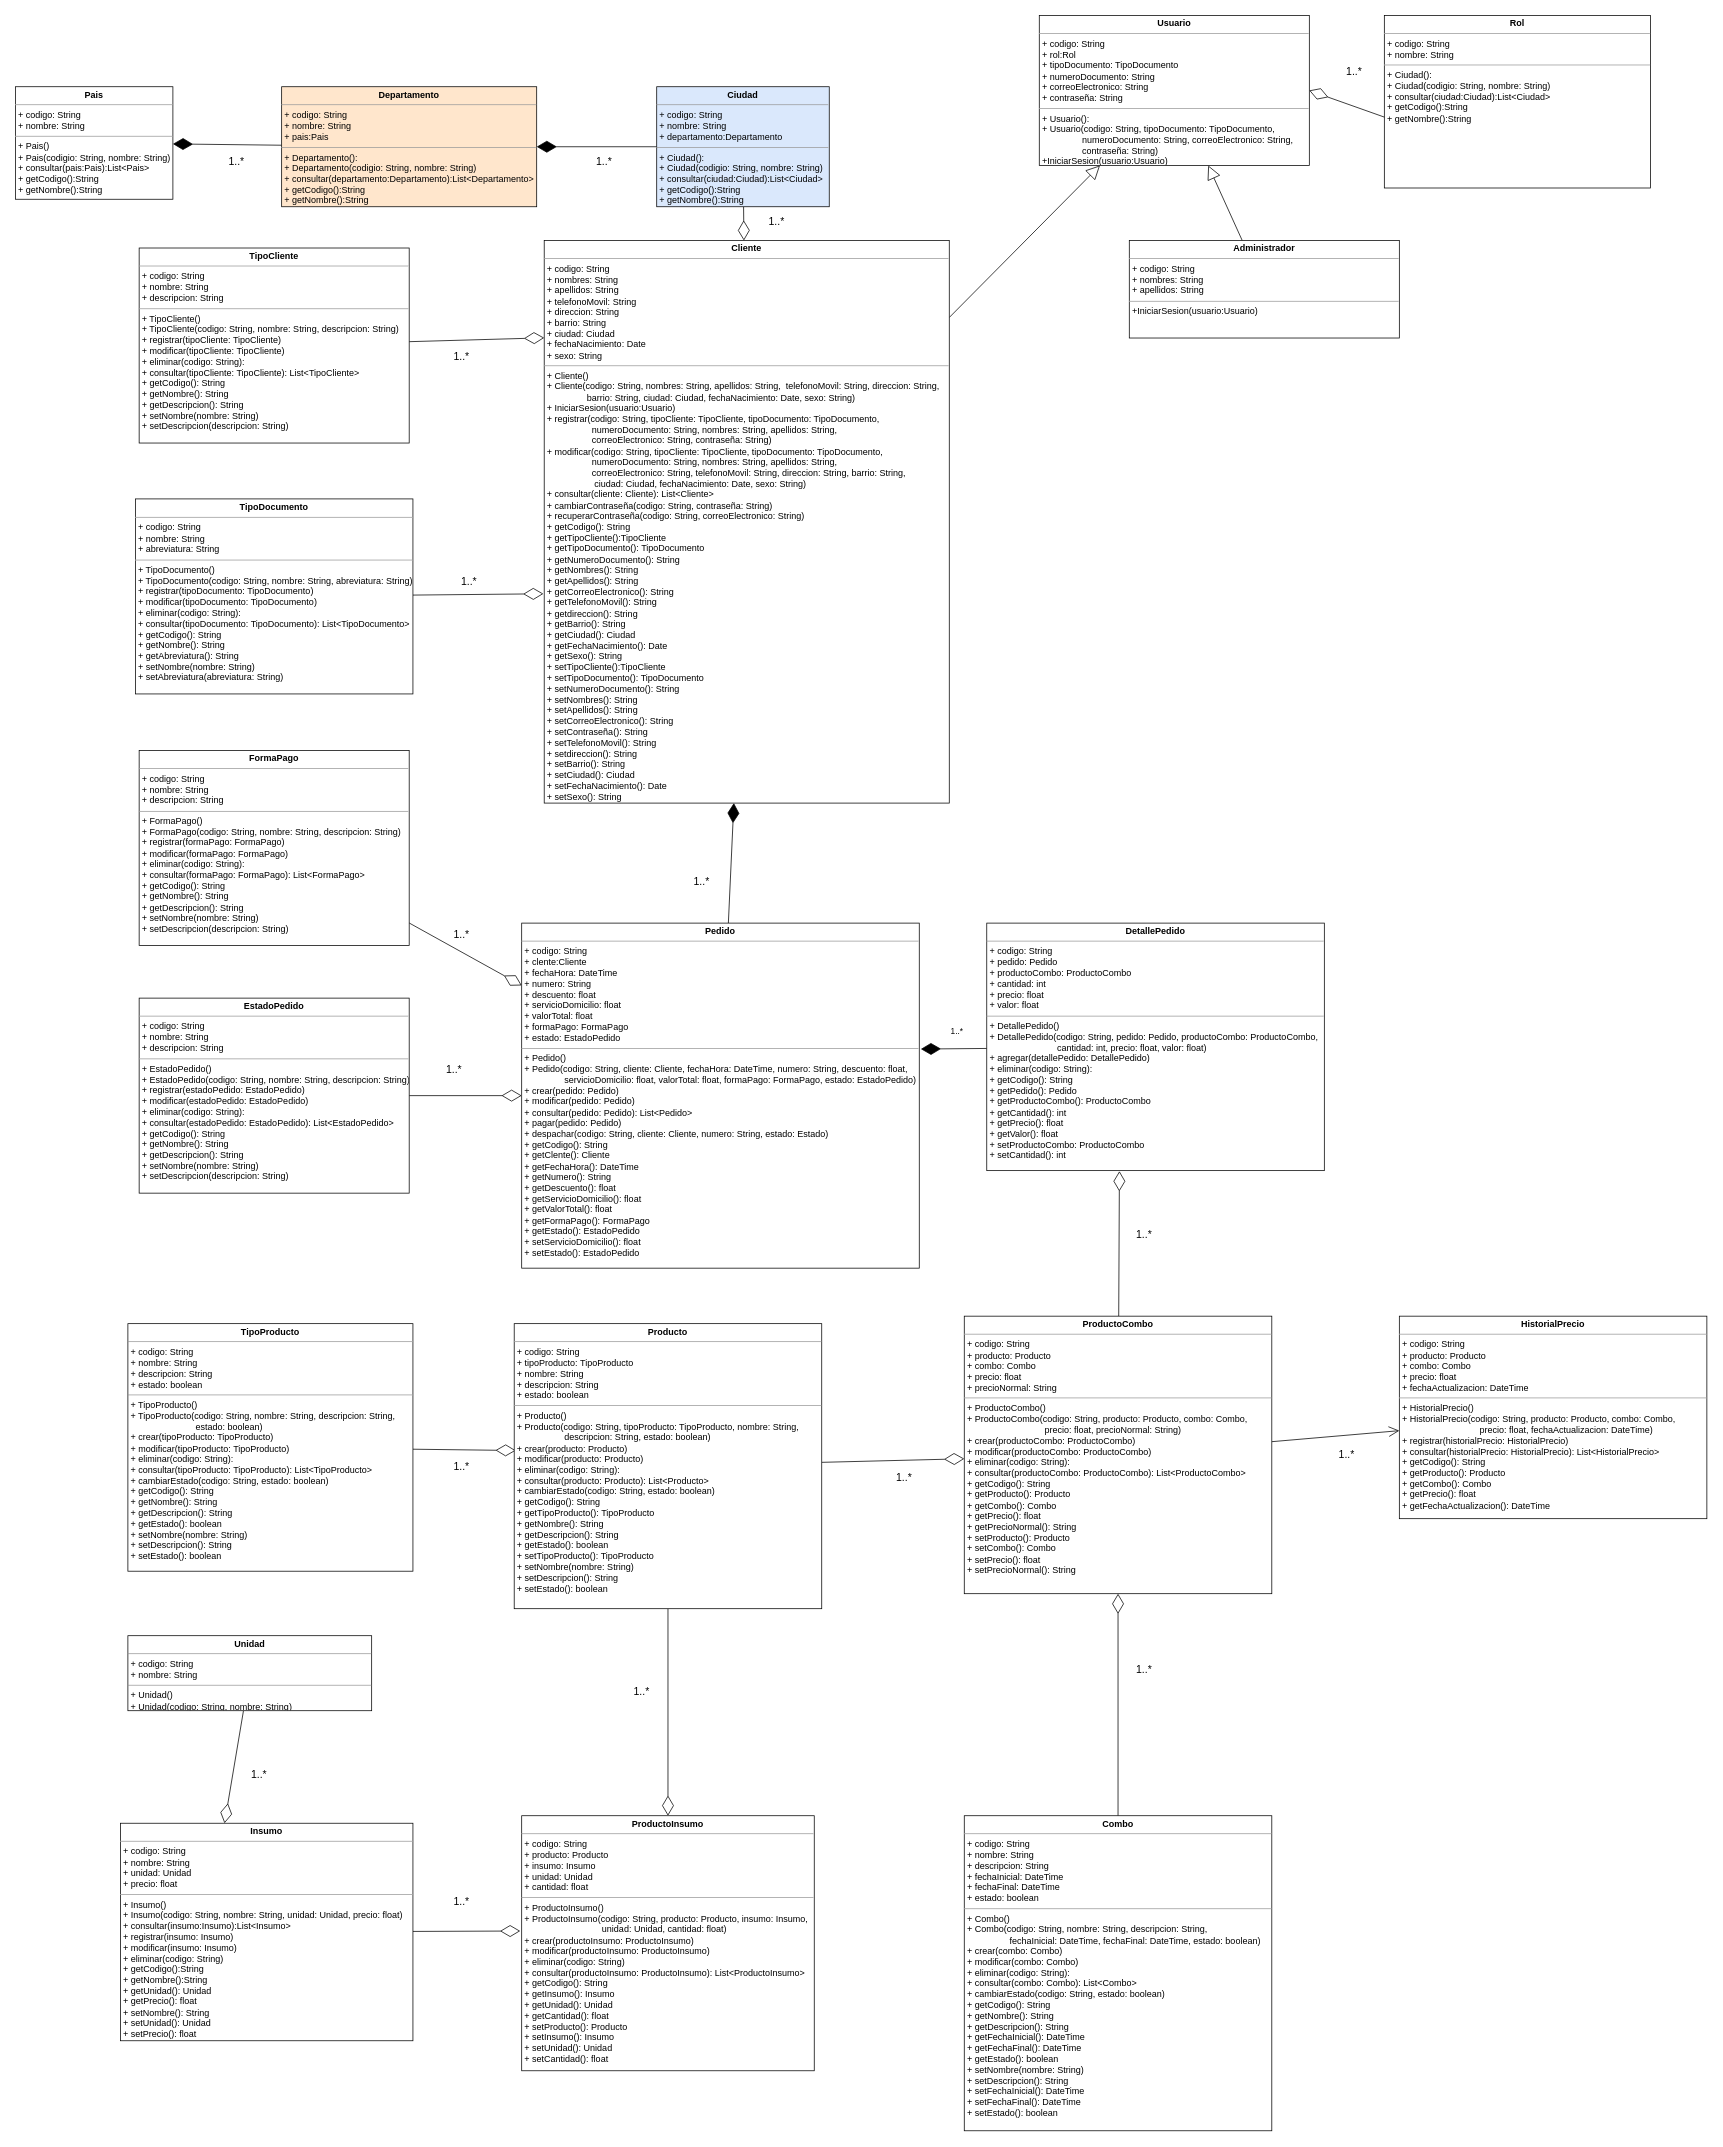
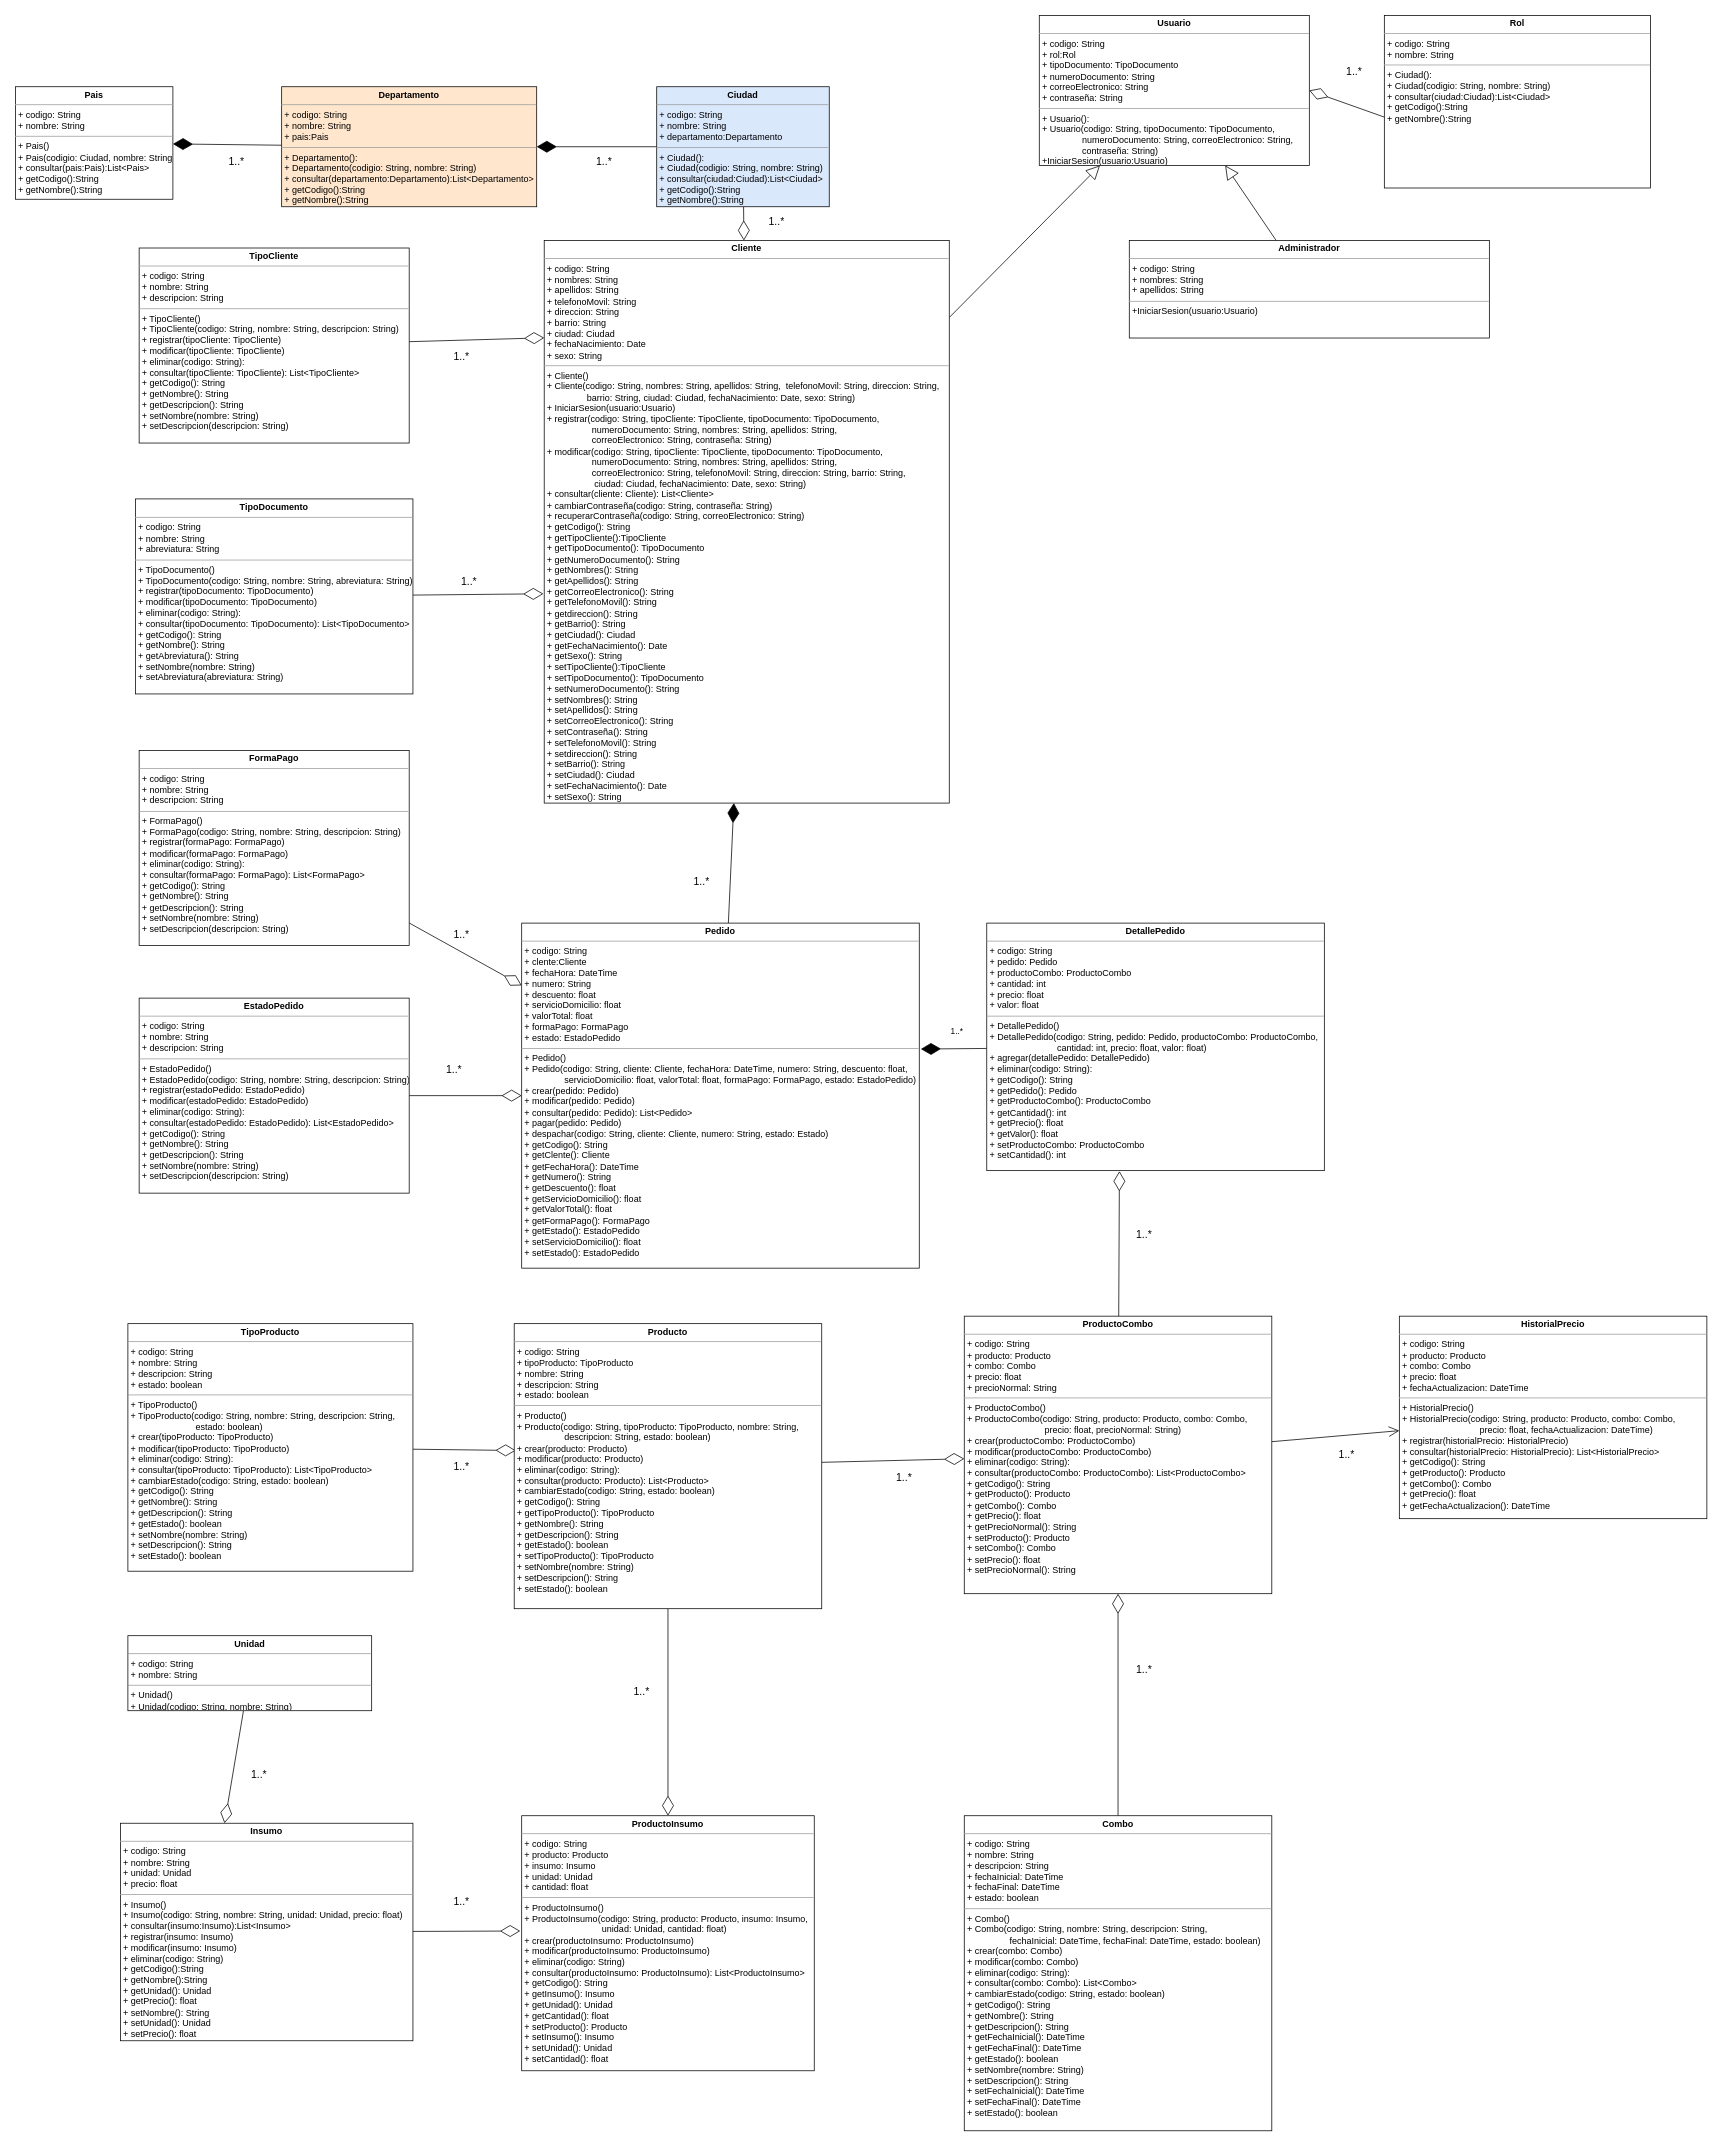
- <mxCell id="2" value="&lt;p style=&quot;margin:0px;margin-top:4px;text-align:center;&quot;&gt;&lt;b&gt;Pais&lt;/b&gt;&lt;/p&gt;&lt;hr size=&quot;1&quot;&gt;&lt;p style=&quot;margin:0px;margin-left:4px;&quot;&gt;+ codigo: String&lt;/p&gt;&lt;p style=&quot;margin:0px;margin-left:4px;&quot;&gt;+ nombre: String&amp;nbsp;&amp;nbsp;&lt;/p&gt;&lt;hr size=&quot;1&quot;&gt;&lt;p style=&quot;margin:0px;margin-left:4px;&quot;&gt;+ Pais()&lt;/p&gt;&lt;p style=&quot;margin:0px;margin-left:4px;&quot;&gt;+ Pais(codigio: String, nombre: String)&lt;/p&gt;&lt;p style=&quot;margin:0px;margin-left:4px;&quot;&gt;+ consultar(pais:Pais):List&amp;lt;Pais&amp;gt;&lt;/p&gt;&lt;p style=&quot;margin:0px;margin-left:4px;&quot;&gt;+ getCodigo():String&lt;/p&gt;&lt;p style=&quot;margin:0px;margin-left:4px;&quot;&gt;+ getNombre():String&lt;/p&gt;&lt;p style=&quot;margin:0px;margin-left:4px;&quot;&gt;&lt;br&gt;&lt;/p&gt;&lt;p style=&quot;margin:0px;margin-left:4px;&quot;&gt;&lt;br&gt;&lt;/p&gt;" style="verticalAlign=top;align=left;overflow=fill;fontSize=12;fontFamily=Helvetica;html=1;" parent="1" vertex="1"><mxGeometry x="20" y="115" width="210" height="150" as="geometry" /></mxCell>
+ <mxCell id="2" value="&lt;p style=&quot;margin:0px;margin-top:4px;text-align:center;&quot;&gt;&lt;b&gt;Pais&lt;/b&gt;&lt;/p&gt;&lt;hr size=&quot;1&quot;&gt;&lt;p style=&quot;margin:0px;margin-left:4px;&quot;&gt;+ codigo: String&lt;/p&gt;&lt;p style=&quot;margin:0px;margin-left:4px;&quot;&gt;+ nombre: String&amp;nbsp;&amp;nbsp;&lt;/p&gt;&lt;hr size=&quot;1&quot;&gt;&lt;p style=&quot;margin:0px;margin-left:4px;&quot;&gt;+ Pais()&lt;/p&gt;&lt;p style=&quot;margin:0px;margin-left:4px;&quot;&gt;+ Pais(codigio: Ciudad, nombre: String)&lt;/p&gt;&lt;p style=&quot;margin:0px;margin-left:4px;&quot;&gt;+ consultar(pais:Pais):List&amp;lt;Pais&amp;gt;&lt;/p&gt;&lt;p style=&quot;margin:0px;margin-left:4px;&quot;&gt;+ getCodigo():String&lt;/p&gt;&lt;p style=&quot;margin:0px;margin-left:4px;&quot;&gt;+ getNombre():String&lt;/p&gt;&lt;p style=&quot;margin:0px;margin-left:4px;&quot;&gt;&lt;br&gt;&lt;/p&gt;&lt;p style=&quot;margin:0px;margin-left:4px;&quot;&gt;&lt;br&gt;&lt;/p&gt;" style="verticalAlign=top;align=left;overflow=fill;fontSize=12;fontFamily=Helvetica;html=1;" parent="1" vertex="1"><mxGeometry x="20" y="115" width="210" height="150" as="geometry" /></mxCell>
- <mxCell id="57" value="&lt;p style=&quot;margin:0px;margin-top:4px;text-align:center;&quot;&gt;&lt;b&gt;Administrador&lt;/b&gt;&lt;/p&gt;&lt;hr size=&quot;1&quot;&gt;&lt;p style=&quot;margin:0px;margin-left:4px;&quot;&gt;+ codigo: String&lt;/p&gt;&lt;p style=&quot;margin: 0px 0px 0px 4px;&quot;&gt;+&amp;nbsp;&lt;span style=&quot;background-color: initial;&quot;&gt;nombres: String&lt;/span&gt;&lt;/p&gt;&lt;p style=&quot;margin: 0px 0px 0px 4px;&quot;&gt;+ apellidos: String&lt;/p&gt;&lt;hr size=&quot;1&quot;&gt;&lt;p style=&quot;margin:0px;margin-left:4px;&quot;&gt;&lt;span style=&quot;background-color: initial;&quot;&gt;+IniciarSesion(usuario:Usuario)&lt;/span&gt;&lt;br&gt;&lt;/p&gt;" style="verticalAlign=top;align=left;overflow=fill;fontSize=12;fontFamily=Helvetica;html=1;" parent="1" vertex="1"><mxGeometry x="1505" y="320" width="360" height="130" as="geometry" /></mxCell>
+ <mxCell id="57" value="&lt;p style=&quot;margin:0px;margin-top:4px;text-align:center;&quot;&gt;&lt;b&gt;Administrador&lt;/b&gt;&lt;/p&gt;&lt;hr size=&quot;1&quot;&gt;&lt;p style=&quot;margin:0px;margin-left:4px;&quot;&gt;+ codigo: String&lt;/p&gt;&lt;p style=&quot;margin: 0px 0px 0px 4px;&quot;&gt;+&amp;nbsp;&lt;span style=&quot;background-color: initial;&quot;&gt;nombres: String&lt;/span&gt;&lt;/p&gt;&lt;p style=&quot;margin: 0px 0px 0px 4px;&quot;&gt;+ apellidos: String&lt;/p&gt;&lt;hr size=&quot;1&quot;&gt;&lt;p style=&quot;margin:0px;margin-left:4px;&quot;&gt;&lt;span style=&quot;background-color: initial;&quot;&gt;+IniciarSesion(usuario:Usuario)&lt;/span&gt;&lt;br&gt;&lt;/p&gt;" style="verticalAlign=top;align=left;overflow=fill;fontSize=12;fontFamily=Helvetica;html=1;" parent="1" vertex="1"><mxGeometry x="1505" y="320" width="480" height="130" as="geometry" /></mxCell>
